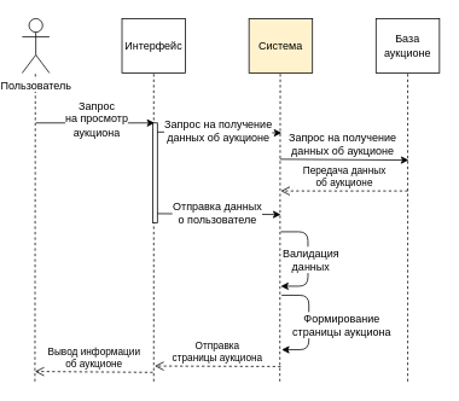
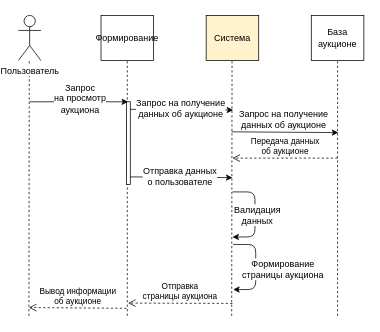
- <mxCell id="2" value="Интерфейс" style="rounded=0;whiteSpace=wrap;html=1;" parent="1" vertex="1"><mxGeometry x="130" y="20" width="70" height="60" as="geometry" /></mxCell>
+ <mxCell id="2" value="Формирование" style="rounded=0;whiteSpace=wrap;html=1;" parent="1" vertex="1"><mxGeometry x="130" y="20" width="70" height="60" as="geometry" /></mxCell>
